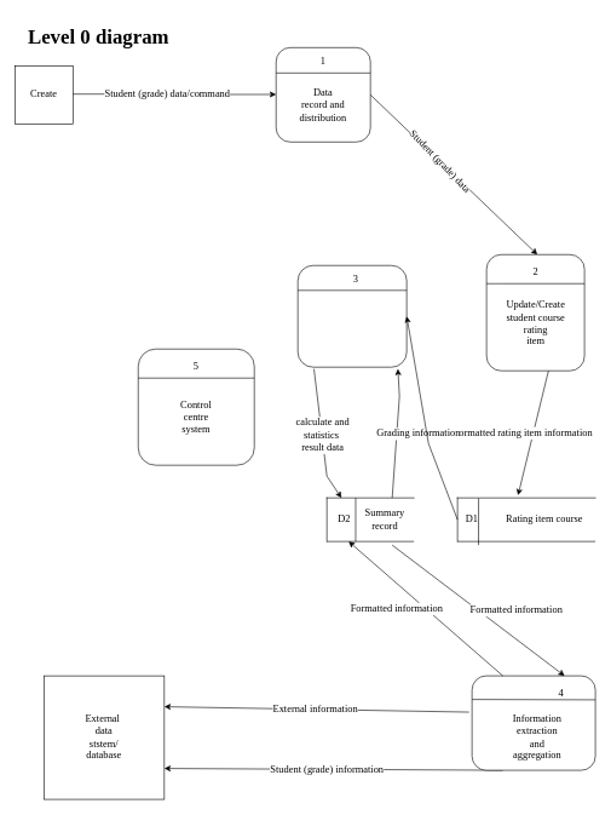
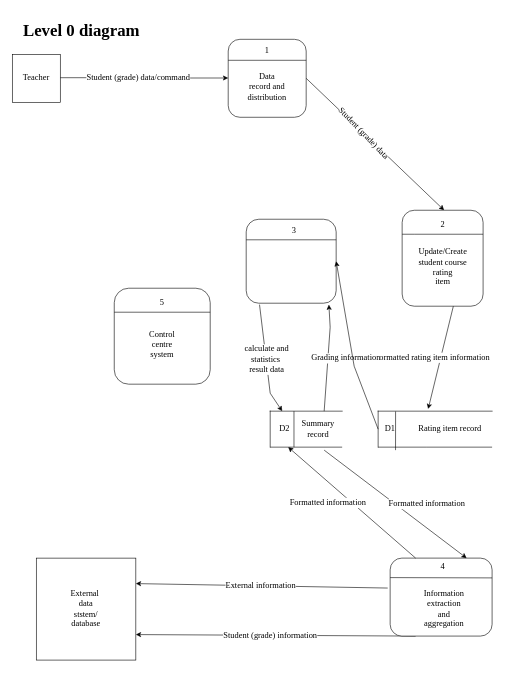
- <mxCell id="2" value="&lt;font style=&quot;font-size: 14px&quot; face=&quot;Comic Sans MS&quot;&gt;Create&lt;/font&gt;" style="whiteSpace=wrap;html=1;aspect=fixed;" vertex="1" parent="1"><mxGeometry x="20" y="90" width="80" height="80" as="geometry" /></mxCell>
+ <mxCell id="2" value="&lt;font style=&quot;font-size: 14px&quot; face=&quot;Comic Sans MS&quot;&gt;Teacher&lt;/font&gt;" style="whiteSpace=wrap;html=1;aspect=fixed;" vertex="1" parent="1"><mxGeometry x="20" y="90" width="80" height="80" as="geometry" /></mxCell>
- <mxCell id="22" value="Rating item course" style="text;html=1;strokeColor=none;fillColor=none;align=center;verticalAlign=middle;whiteSpace=wrap;rounded=0;fontFamily=Comic Sans MS;fontSize=14;" vertex="1" parent="1"><mxGeometry x="680" y="700" width="140" height="30" as="geometry" /></mxCell>
+ <mxCell id="22" value="Rating item record" style="text;html=1;strokeColor=none;fillColor=none;align=center;verticalAlign=middle;whiteSpace=wrap;rounded=0;fontFamily=Comic Sans MS;fontSize=14;" vertex="1" parent="1"><mxGeometry x="680" y="700" width="140" height="30" as="geometry" /></mxCell>
- <mxCell id="48" value="4" style="text;html=1;strokeColor=none;fillColor=none;align=center;verticalAlign=middle;whiteSpace=wrap;rounded=0;fontFamily=Comic Sans MS;fontSize=14;" vertex="1" parent="1"><mxGeometry x="742.5" y="940" width="60" height="30" as="geometry" /></mxCell>
+ <mxCell id="48" value="4" style="text;html=1;strokeColor=none;fillColor=none;align=center;verticalAlign=middle;whiteSpace=wrap;rounded=0;fontFamily=Comic Sans MS;fontSize=14;" vertex="1" parent="1"><mxGeometry x="707.5" y="930" width="60" height="30" as="geometry" /></mxCell>
